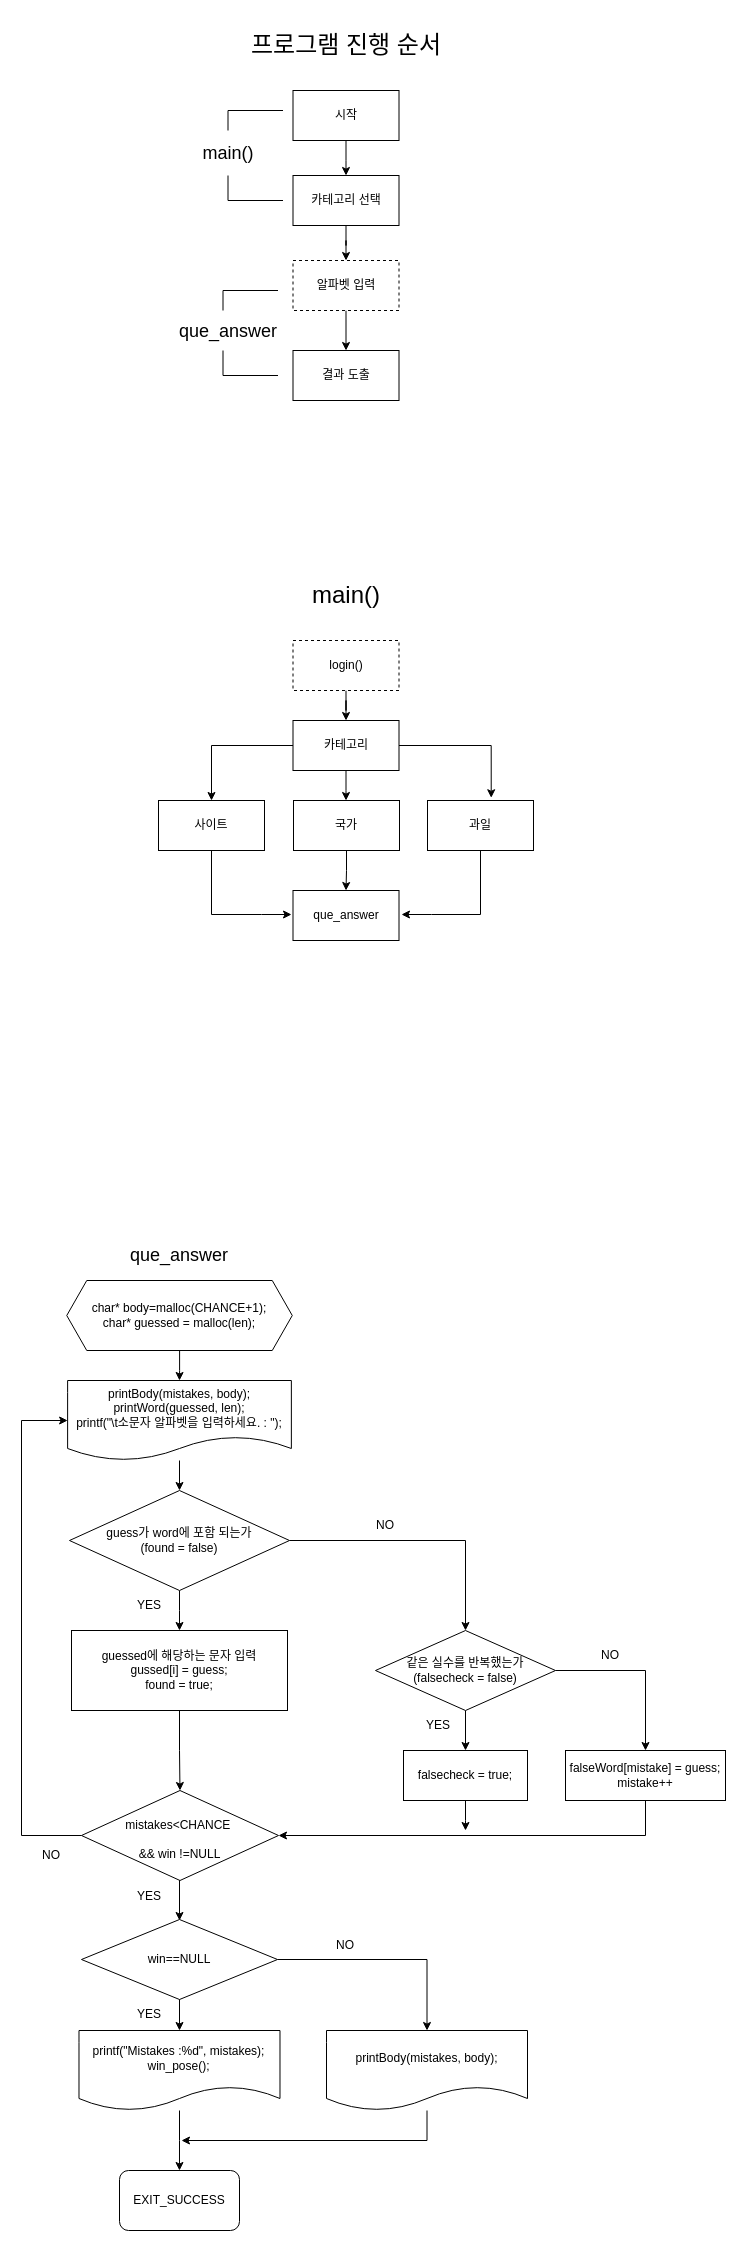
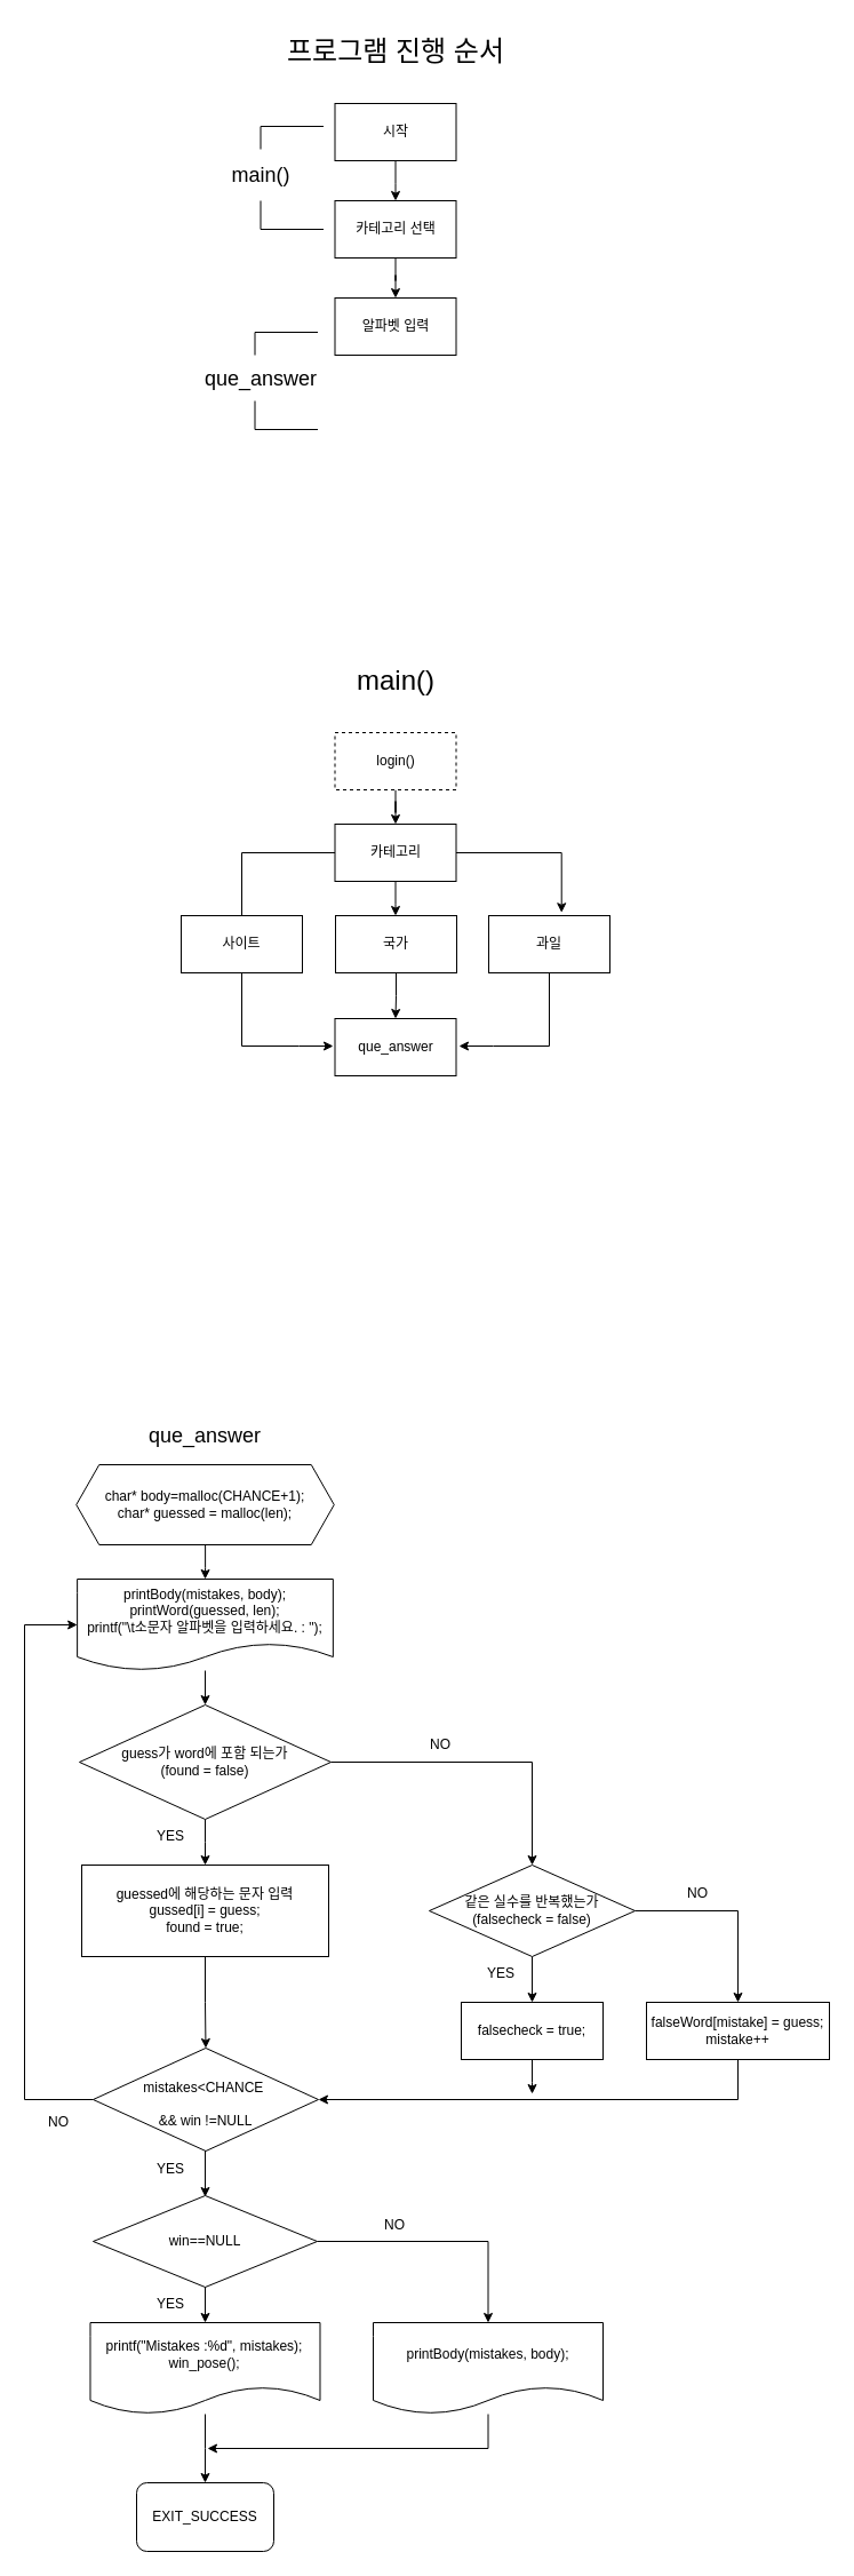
- <mxCell id="8" value="알파벳 입력" style="rounded=0;whiteSpace=wrap;html=1;dashed=1;" parent="1" vertex="1"><mxGeometry x="292.5" y="260" width="106" height="50" as="geometry" /></mxCell>
+ <mxCell id="8" value="알파벳 입력" style="rounded=0;whiteSpace=wrap;html=1;" parent="1" vertex="1"><mxGeometry x="292.5" y="260" width="106" height="50" as="geometry" /></mxCell>
- <mxCell id="7" style="edgeStyle=orthogonalEdgeStyle;rounded=0;orthogonalLoop=1;jettySize=auto;html=1;entryX=0.5;entryY=0;entryDx=0;entryDy=0;" parent="1" source="8" target="9" edge="1"><mxGeometry relative="1" as="geometry" /></mxCell>
- <mxCell id="9" value="결과 도출" style="rounded=0;whiteSpace=wrap;html=1;" parent="1" vertex="1"><mxGeometry x="292.5" y="350" width="106" height="50" as="geometry" /></mxCell>
- <mxCell id="18" style="edgeStyle=orthogonalEdgeStyle;rounded=0;orthogonalLoop=1;jettySize=auto;html=1;fontSize=12;entryX=0.5;entryY=0;entryDx=0;entryDy=0;" parent="1" source="20" target="24" edge="1"><mxGeometry relative="1" as="geometry"><mxPoint x="202.5" y="790" as="targetPoint" /></mxGeometry></mxCell>
+ <mxCell id="18" style="edgeStyle=orthogonalEdgeStyle;rounded=0;orthogonalLoop=1;jettySize=auto;html=1;fontSize=12;entryX=0.5;entryY=0;entryDx=0;entryDy=0;endArrow=none;" parent="1" source="20" target="24" edge="1"><mxGeometry relative="1" as="geometry"><mxPoint x="202.5" y="790" as="targetPoint" /></mxGeometry></mxCell>
